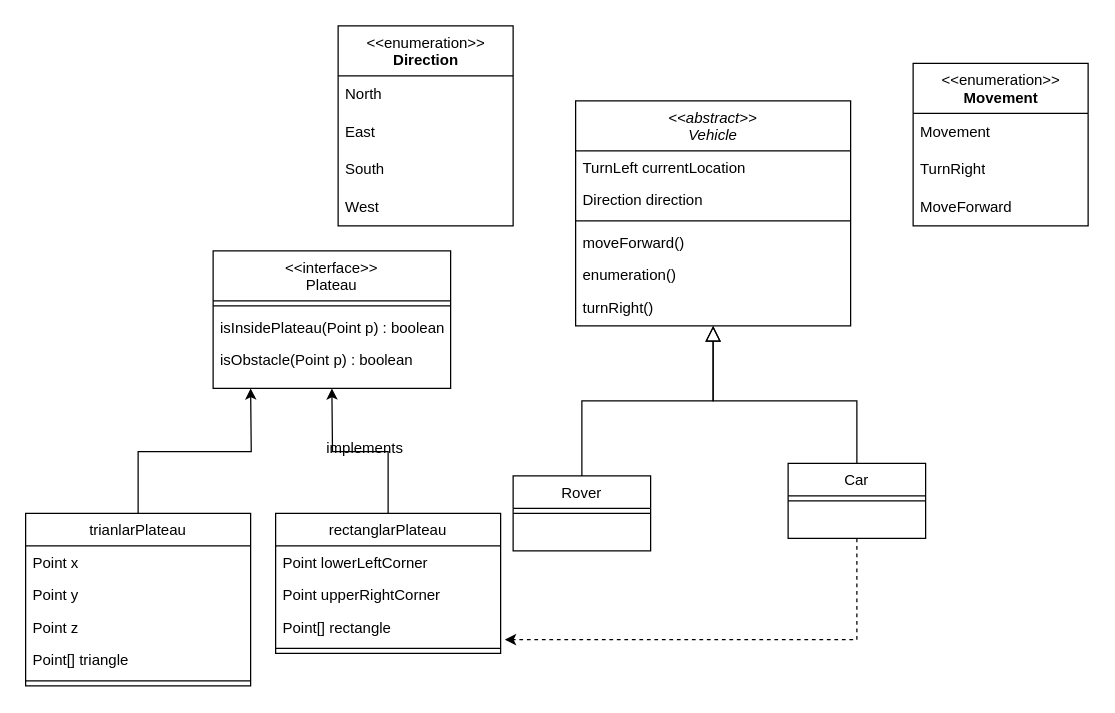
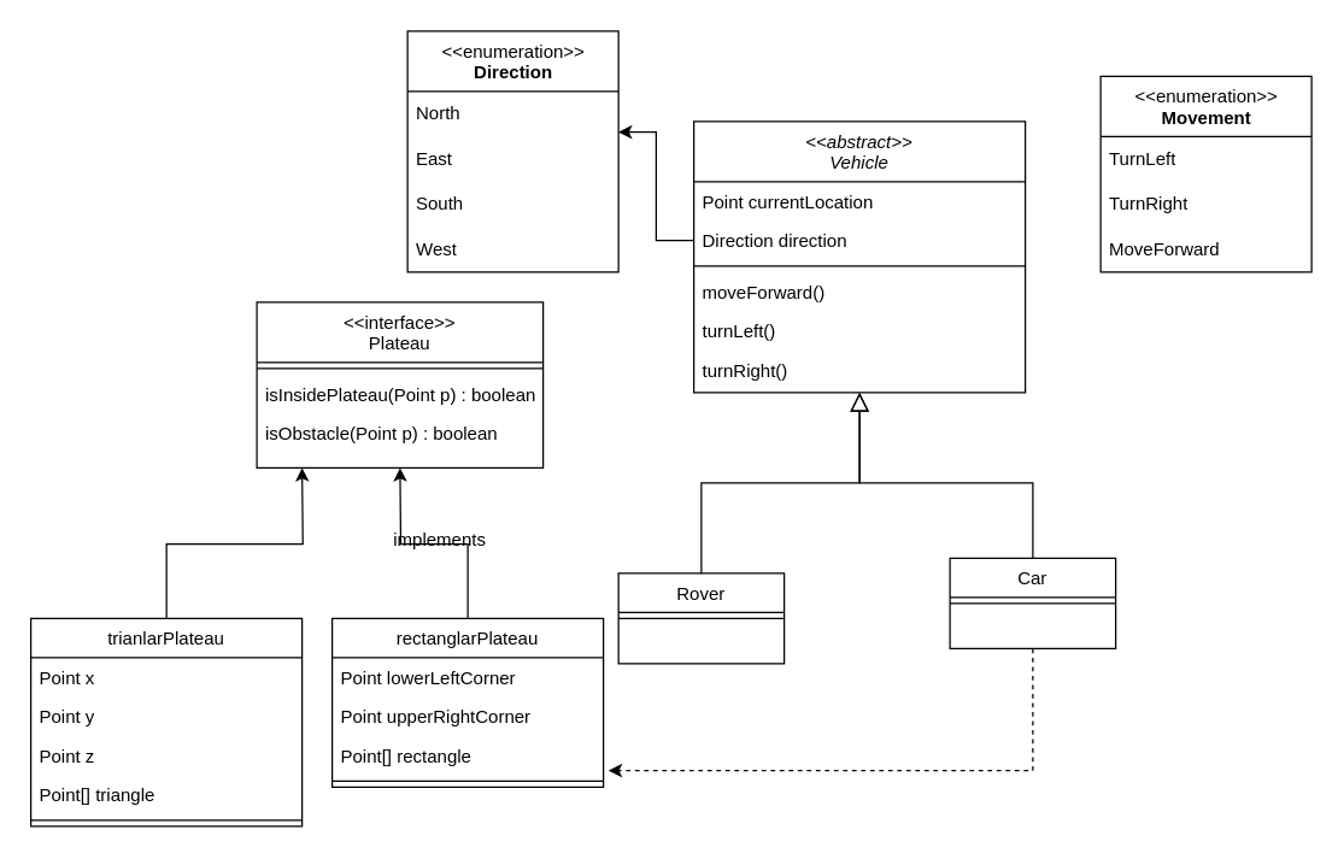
- <mxCell id="33" value="Movement" style="text;html=1;strokeColor=none;fillColor=none;align=left;verticalAlign=middle;spacingLeft=4;spacingRight=4;overflow=hidden;rotatable=0;points=[[0,0.5],[1,0.5]];portConstraint=eastwest;" vertex="1" parent="32"><mxGeometry y="40" width="140" height="30" as="geometry" /></mxCell>
+ <mxCell id="33" value="TurnLeft" style="text;html=1;strokeColor=none;fillColor=none;align=left;verticalAlign=middle;spacingLeft=4;spacingRight=4;overflow=hidden;rotatable=0;points=[[0,0.5],[1,0.5]];portConstraint=eastwest;" vertex="1" parent="32"><mxGeometry y="40" width="140" height="30" as="geometry" /></mxCell>
+ <mxCell id="31" style="edgeStyle=orthogonalEdgeStyle;rounded=0;orthogonalLoop=1;jettySize=auto;html=1;exitX=0;exitY=0.5;exitDx=0;exitDy=0;entryX=1;entryY=-0.1;entryDx=0;entryDy=0;entryPerimeter=0;" edge="1" parent="1" source="4" target="28"><mxGeometry relative="1" as="geometry" /></mxCell>
- <mxCell id="3" value="TurnLeft currentLocation" style="text;align=left;verticalAlign=top;spacingLeft=4;spacingRight=4;overflow=hidden;rotatable=0;points=[[0,0.5],[1,0.5]];portConstraint=eastwest;" vertex="1" parent="2"><mxGeometry y="40" width="220" height="26" as="geometry" /></mxCell>
+ <mxCell id="3" value="Point currentLocation" style="text;align=left;verticalAlign=top;spacingLeft=4;spacingRight=4;overflow=hidden;rotatable=0;points=[[0,0.5],[1,0.5]];portConstraint=eastwest;" vertex="1" parent="2"><mxGeometry y="40" width="220" height="26" as="geometry" /></mxCell>
- <mxCell id="7" value="enumeration()" style="text;align=left;verticalAlign=top;spacingLeft=4;spacingRight=4;overflow=hidden;rotatable=0;points=[[0,0.5],[1,0.5]];portConstraint=eastwest;" vertex="1" parent="2"><mxGeometry y="126" width="220" height="26" as="geometry" /></mxCell>
+ <mxCell id="7" value="turnLeft()" style="text;align=left;verticalAlign=top;spacingLeft=4;spacingRight=4;overflow=hidden;rotatable=0;points=[[0,0.5],[1,0.5]];portConstraint=eastwest;" vertex="1" parent="2"><mxGeometry y="126" width="220" height="26" as="geometry" /></mxCell>
